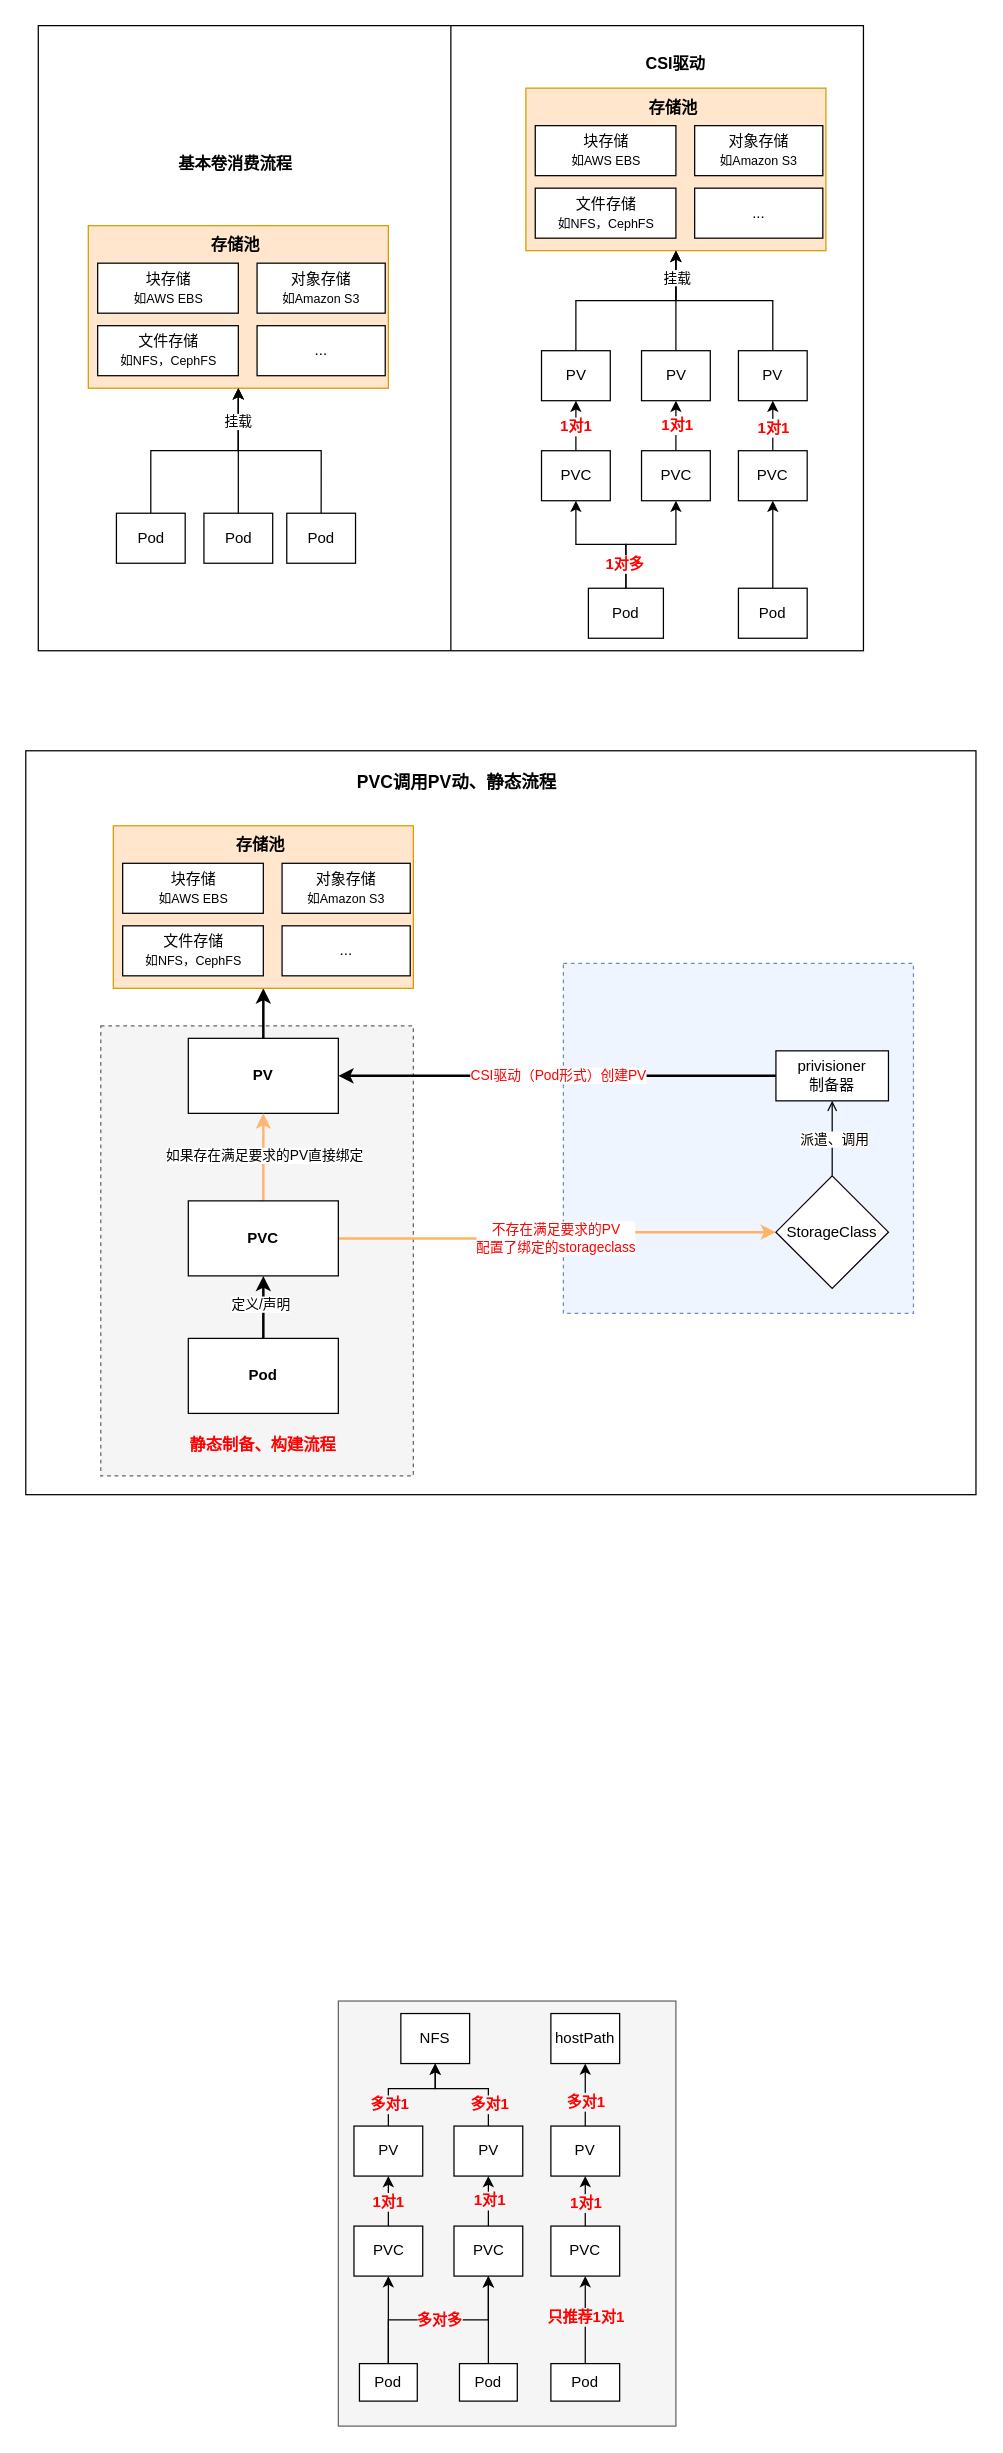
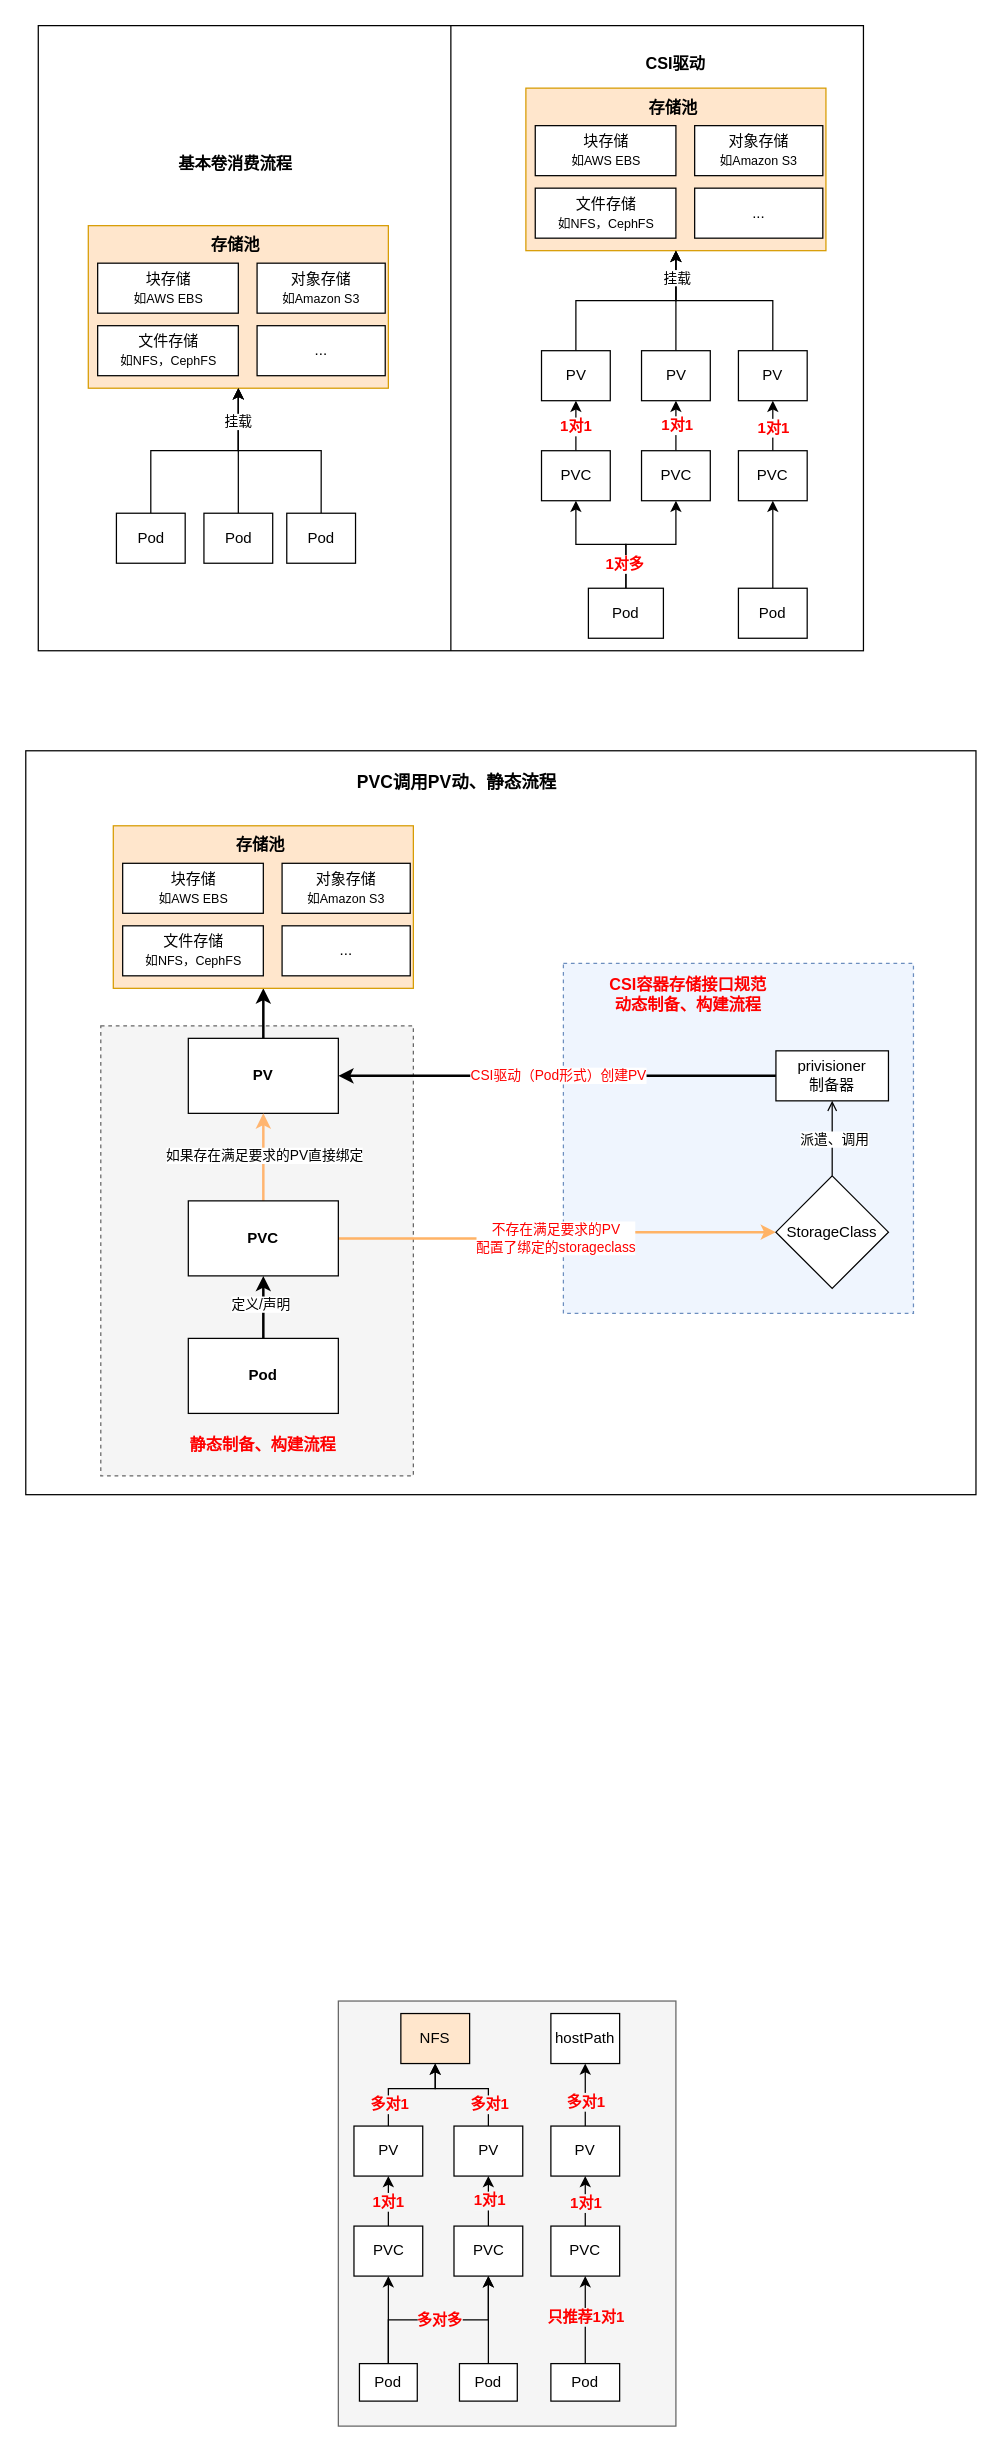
+ <mxCell id="20" value="&lt;div&gt;CSI容器存储接口规范&lt;/div&gt;动态制备、构建流程&lt;span style=&quot;font-weight: normal;&quot;&gt;&lt;font style=&quot;font-size: 8px;&quot;&gt;&lt;br&gt;&lt;/font&gt;&lt;/span&gt;" style="rounded=0;whiteSpace=wrap;html=1;fillColor=none;strokeColor=none;fontStyle=1;fontSize=13;fontColor=#FF0000;" parent="1" vertex="1"><mxGeometry x="480" y="780" width="140" height="30" as="geometry" /></mxCell>
- <mxCell id="101" value="NFS" style="rounded=0;whiteSpace=wrap;html=1;" vertex="1" parent="1"><mxGeometry x="320" y="1610" width="55" height="40" as="geometry" /></mxCell>
+ <mxCell id="101" value="NFS" style="rounded=0;whiteSpace=wrap;html=1;fillColor=#ffe6cc;" vertex="1" parent="1"><mxGeometry x="320" y="1610" width="55" height="40" as="geometry" /></mxCell>
